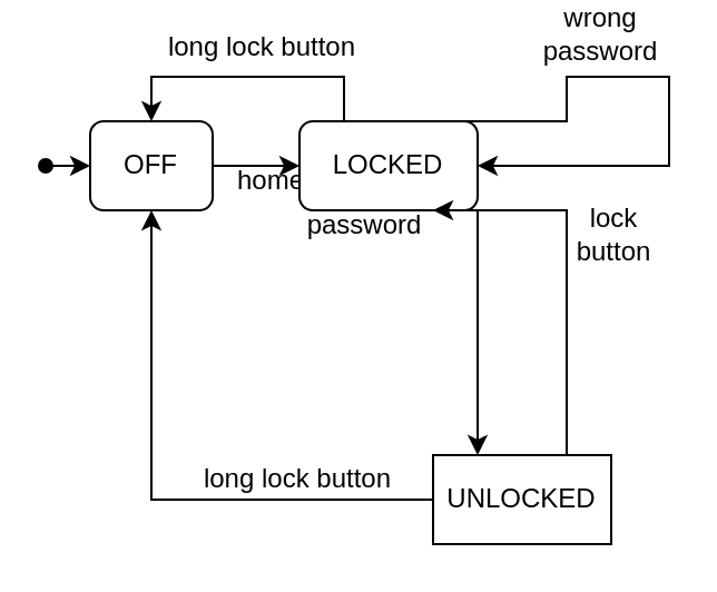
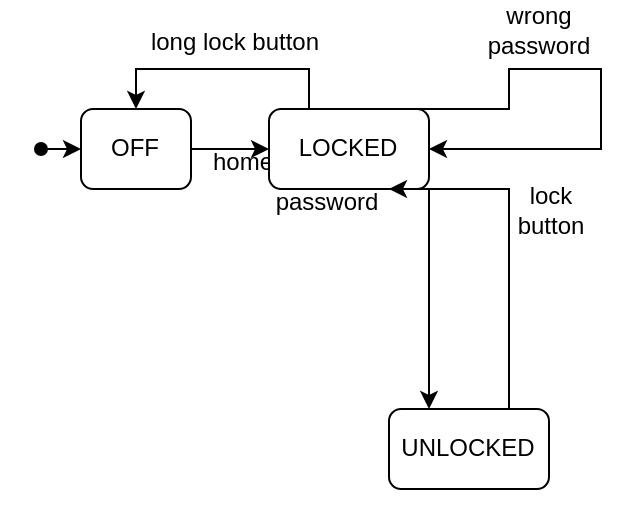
- <mxCell id="12" style="edgeStyle=orthogonalEdgeStyle;rounded=0;orthogonalLoop=1;jettySize=auto;html=1;exitX=0;exitY=0.5;exitDx=0;exitDy=0;startArrow=none;startFill=0;" parent="1" source="14" target="4" edge="1"><mxGeometry relative="1" as="geometry" /></mxCell>
- <mxCell id="13" value="long lock button" style="text;html=1;resizable=0;points=[];align=center;verticalAlign=middle;labelBackgroundColor=none;" parent="12" vertex="1" connectable="0"><mxGeometry x="-0.21" y="-1" relative="1" as="geometry"><mxPoint x="39" y="-9" as="offset" /></mxGeometry></mxCell>
- <mxCell id="14" value="UNLOCKED" style="whiteSpace=wrap;html=1;rounded=0;" parent="1" vertex="1"><mxGeometry x="194" y="190" width="80" height="40" as="geometry" /></mxCell>
+ <mxCell id="14" value="UNLOCKED" style="rounded=1;whiteSpace=wrap;html=1;" parent="1" vertex="1"><mxGeometry x="194" y="190" width="80" height="40" as="geometry" /></mxCell>
